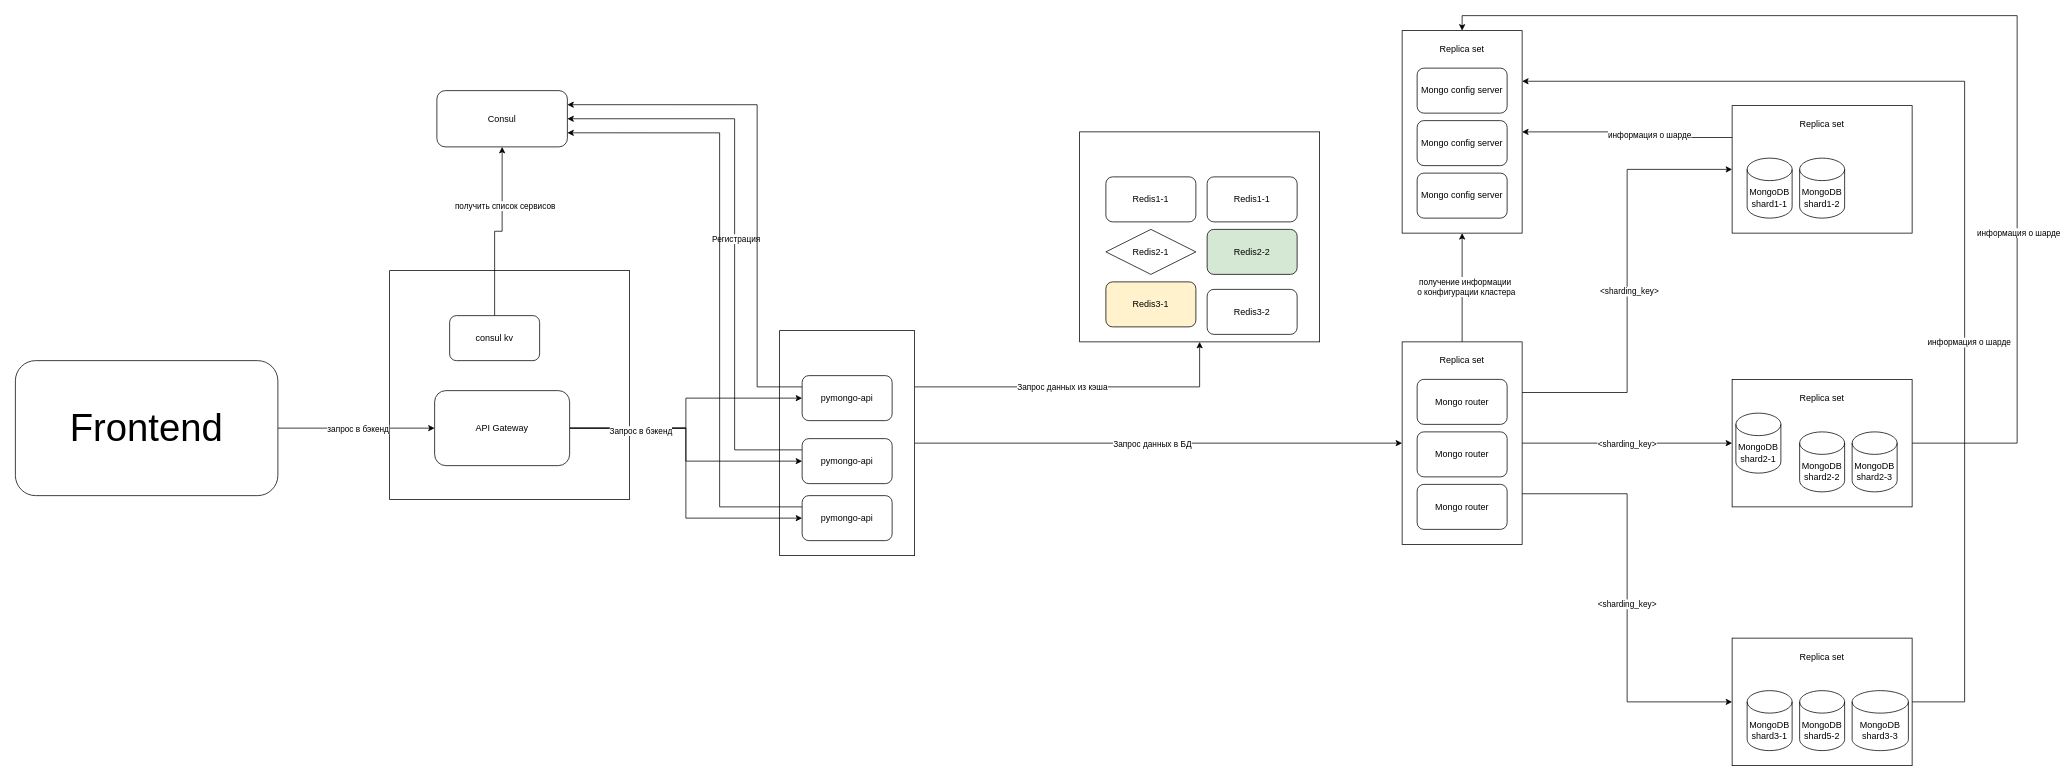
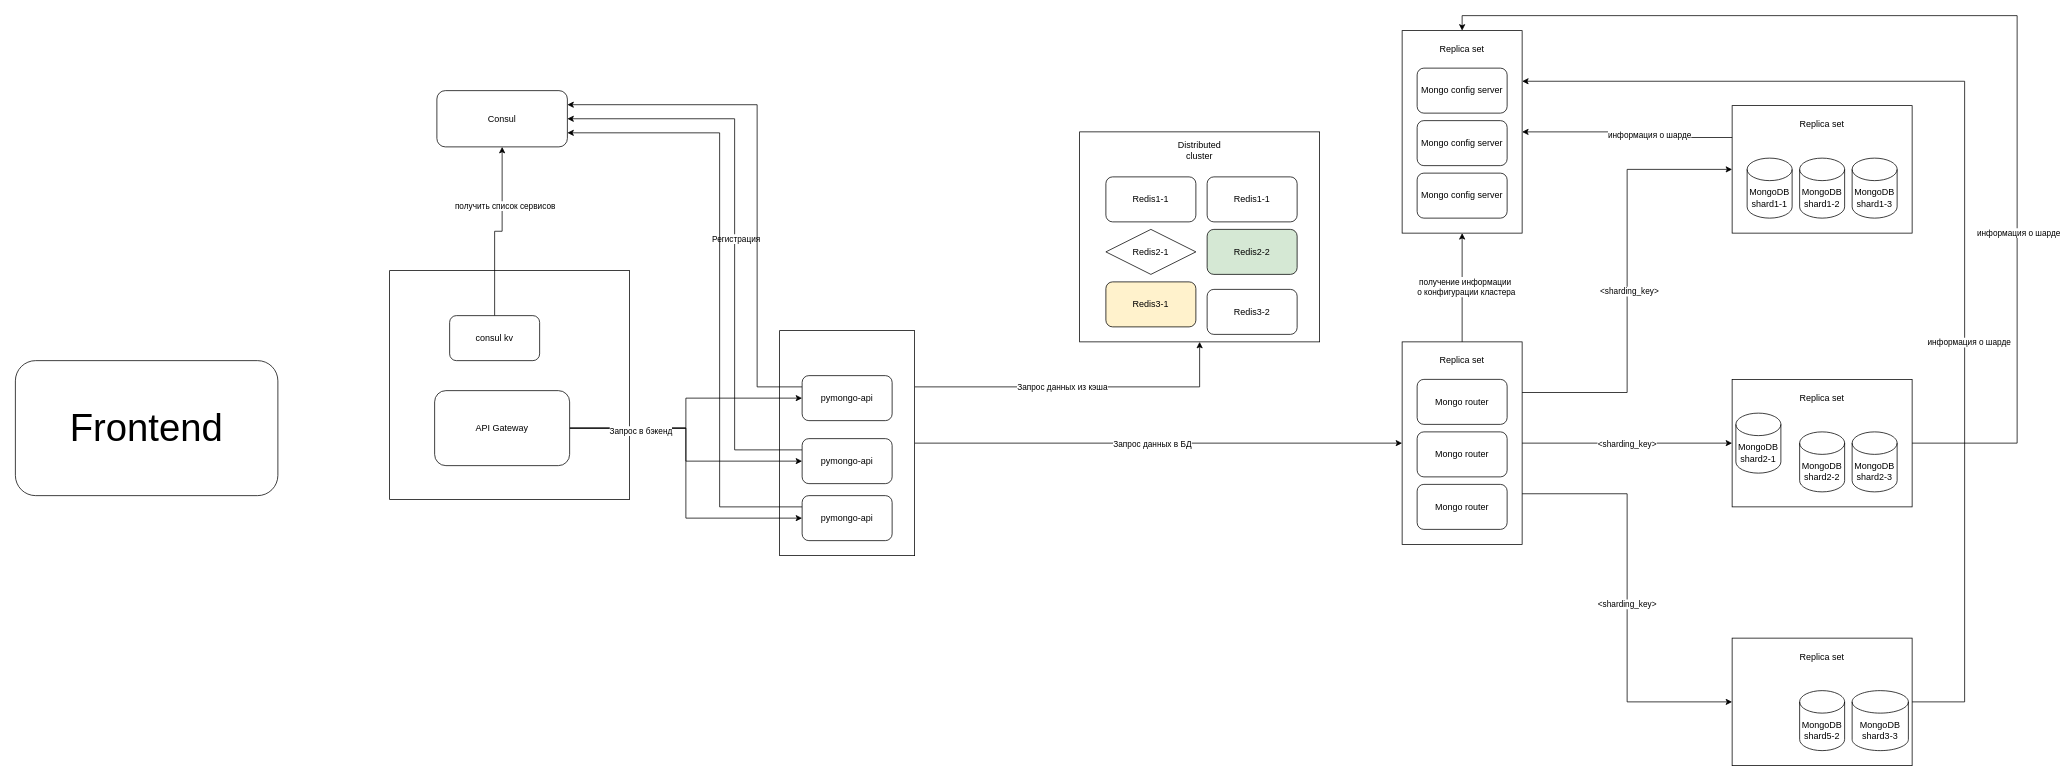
+ <mxCell id="58" value="Distributed cluster" style="text;html=1;align=center;verticalAlign=middle;whiteSpace=wrap;rounded=0;container=0;" parent="53" vertex="1"><mxGeometry x="130" y="10" width="60" height="30" as="geometry" /></mxCell>
+ <mxCell id="27" value="MongoDB&lt;div&gt;shard1-3&lt;/div&gt;" style="shape=cylinder3;whiteSpace=wrap;html=1;boundedLbl=1;backgroundOutline=1;size=15;" parent="23" vertex="1"><mxGeometry x="160" y="70" width="60" height="80" as="geometry" /></mxCell>
- <mxCell id="66" style="edgeStyle=orthogonalEdgeStyle;rounded=0;orthogonalLoop=1;jettySize=auto;html=1;entryX=0;entryY=0.5;entryDx=0;entryDy=0;" edge="1" parent="1" source="68" target="75"><mxGeometry relative="1" as="geometry" /></mxCell>
- <mxCell id="67" value="запрос в бэкенд" style="edgeLabel;html=1;align=center;verticalAlign=middle;resizable=0;points=[];" vertex="1" connectable="0" parent="66"><mxGeometry x="0.018" y="-1" relative="1" as="geometry"><mxPoint as="offset" /></mxGeometry></mxCell>
- <mxCell id="13" value="MongoDB&lt;div&gt;shard3-1&lt;/div&gt;" style="shape=cylinder3;whiteSpace=wrap;html=1;boundedLbl=1;backgroundOutline=1;size=15;" parent="11" vertex="1"><mxGeometry x="20" y="70" width="60" height="80" as="geometry" /></mxCell>
